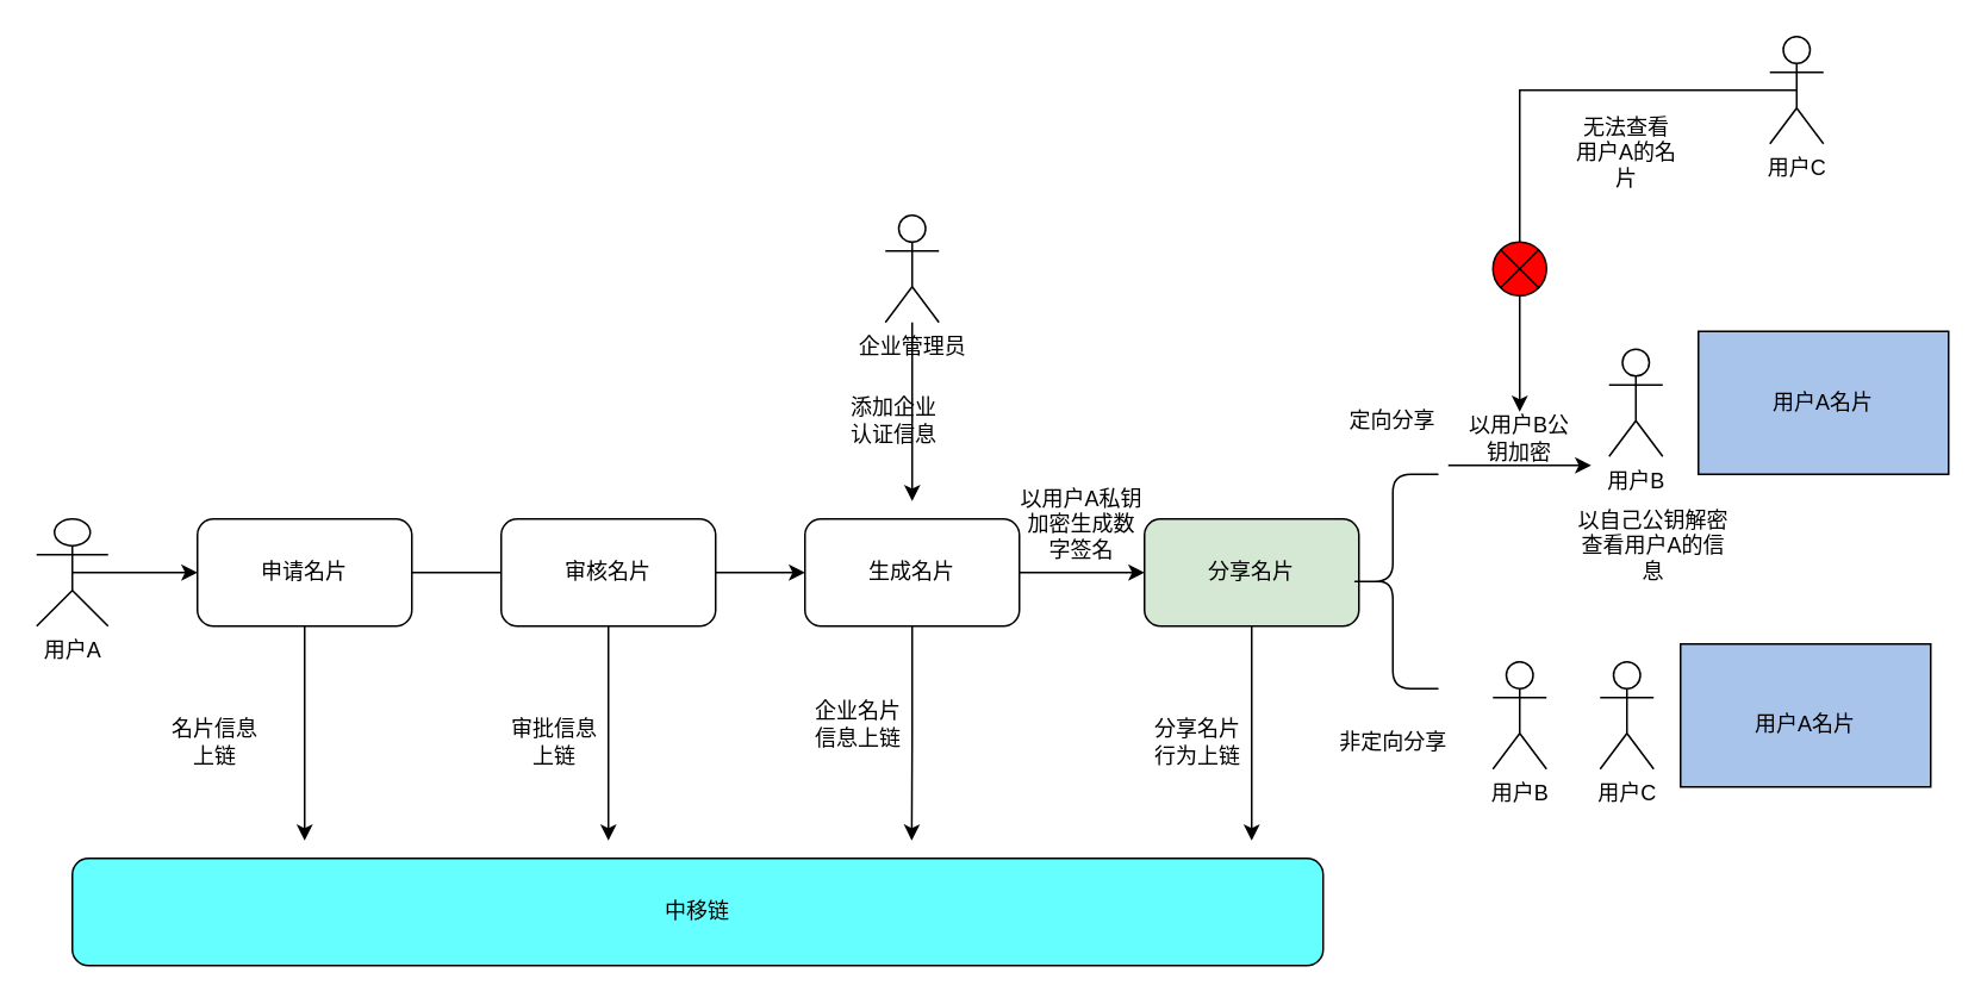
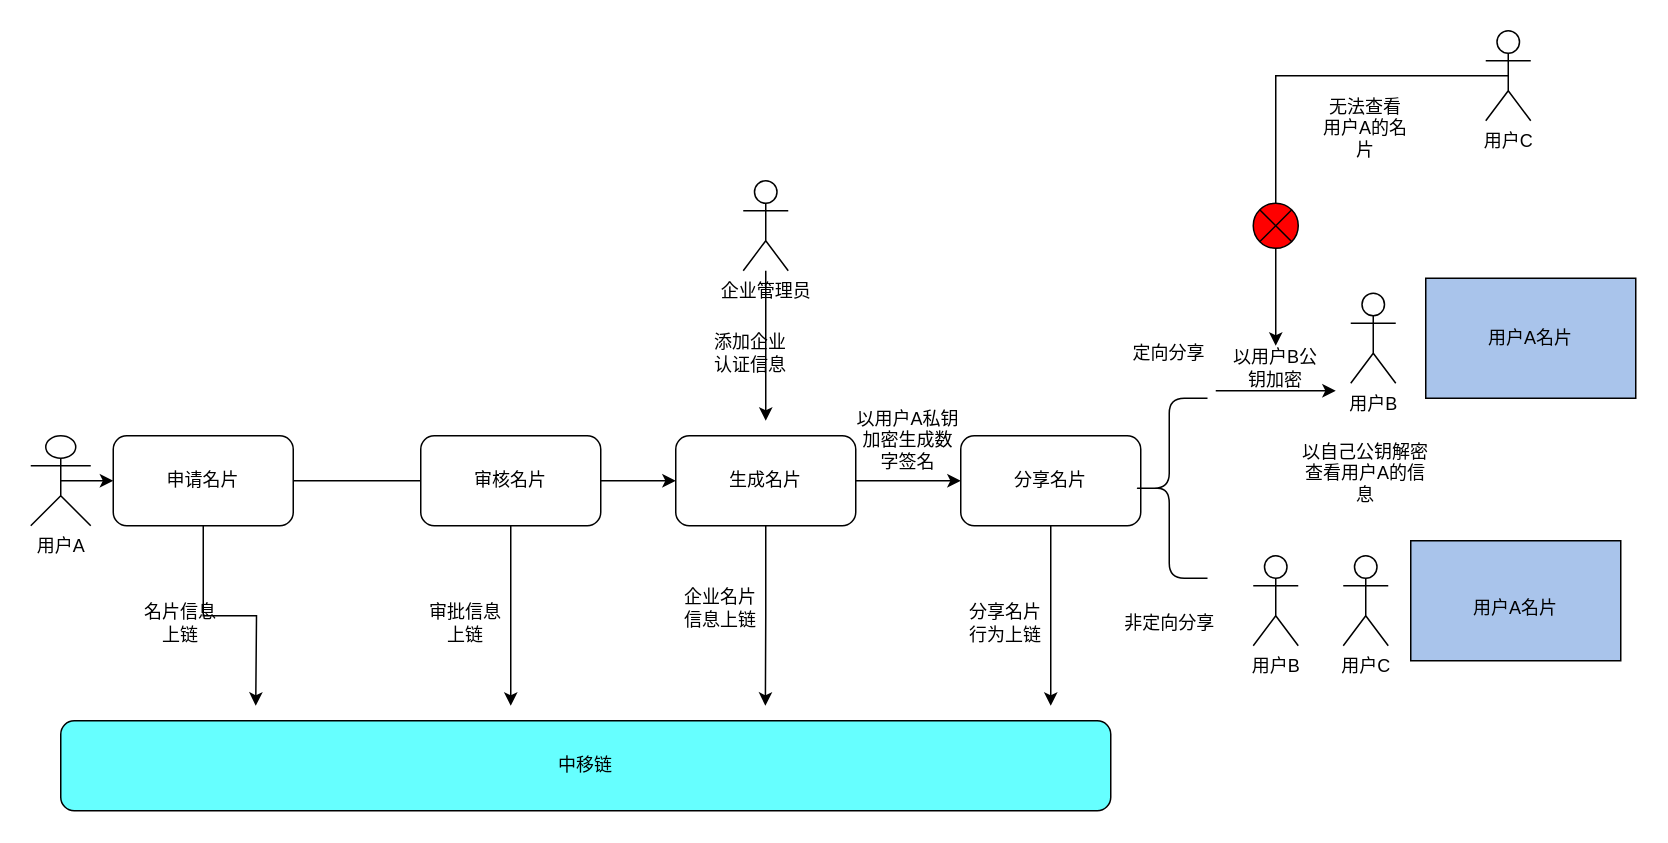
- <mxCell id="21" value="以自己公钥解密查看用户A的信息" style="text;html=1;strokeColor=none;fillColor=none;align=center;verticalAlign=middle;whiteSpace=wrap;rounded=0;" parent="1" vertex="1"><mxGeometry x="880" y="290" width="90" height="30" as="geometry" /></mxCell>
+ <mxCell id="21" value="以自己公钥解密查看用户A的信息" style="text;html=1;strokeColor=none;fillColor=none;align=center;verticalAlign=middle;whiteSpace=wrap;rounded=0;" parent="1" vertex="1"><mxGeometry x="865" y="300" width="90" height="30" as="geometry" /></mxCell>
- <mxCell id="6" value="申请名片" style="rounded=1;whiteSpace=wrap;html=1;" parent="1" vertex="1"><mxGeometry x="110" y="290" width="120" height="60" as="geometry" /></mxCell>
+ <mxCell id="6" value="申请名片" style="rounded=1;whiteSpace=wrap;html=1;" parent="1" vertex="1"><mxGeometry x="75" y="290" width="120" height="60" as="geometry" /></mxCell>
- <mxCell id="17" value="分享名片" style="rounded=1;whiteSpace=wrap;html=1;fillColor=#d5e8d4;" parent="1" vertex="1"><mxGeometry x="640" y="290" width="120" height="60" as="geometry" /></mxCell>
+ <mxCell id="17" value="分享名片" style="rounded=1;whiteSpace=wrap;html=1;" parent="1" vertex="1"><mxGeometry x="640" y="290" width="120" height="60" as="geometry" /></mxCell>
